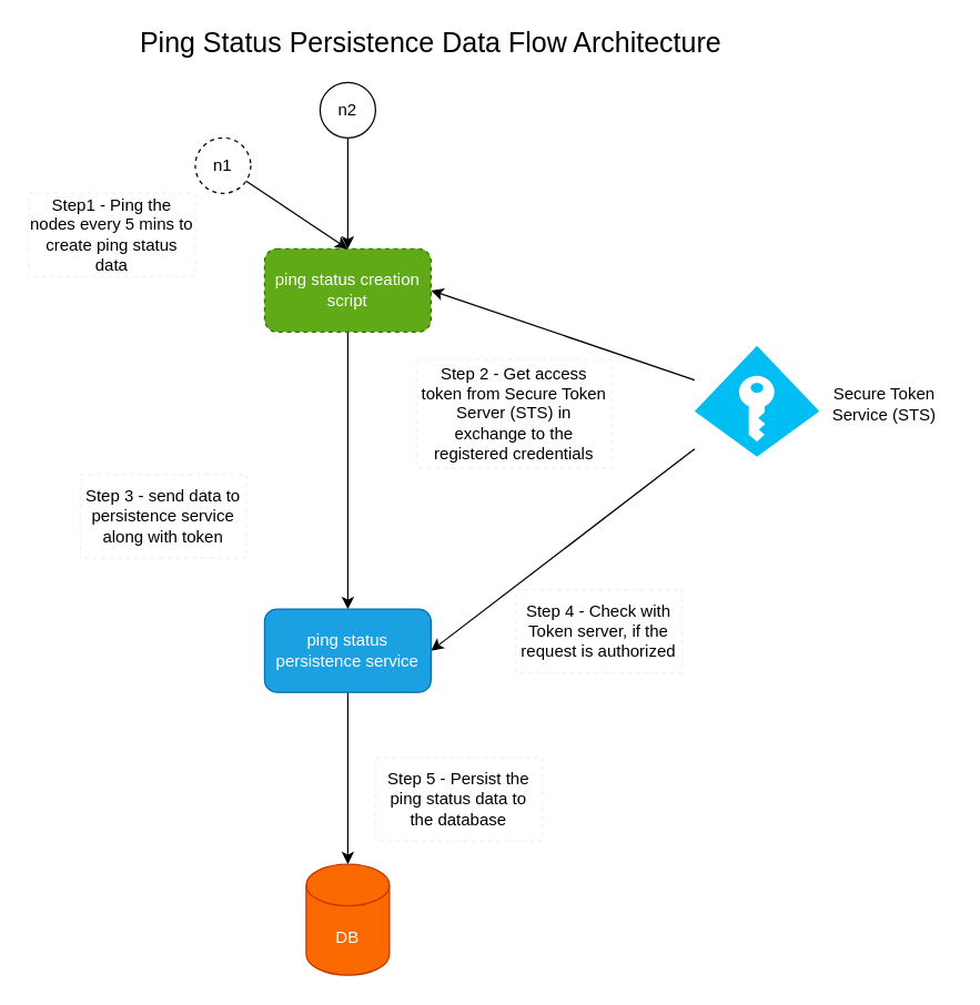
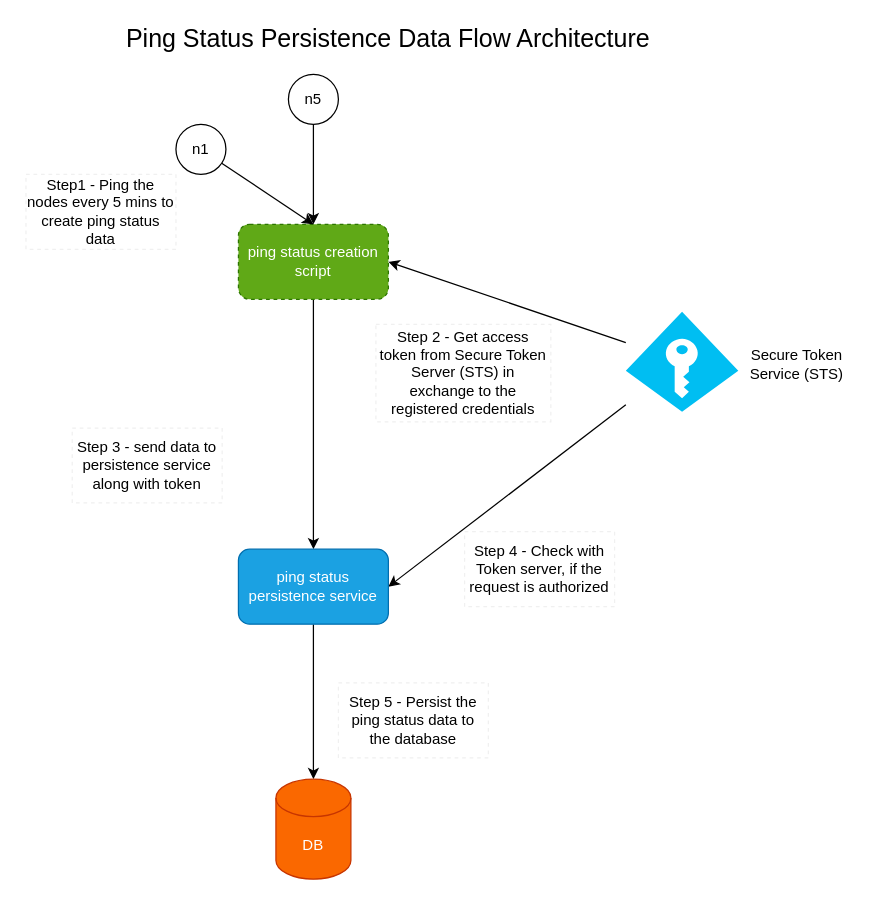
- <mxCell id="7" value="n2" style="ellipse;whiteSpace=wrap;html=1;aspect=fixed;" parent="1" vertex="1"><mxGeometry x="230" y="59" width="40" height="40" as="geometry" /></mxCell>
+ <mxCell id="7" value="n5" style="ellipse;whiteSpace=wrap;html=1;aspect=fixed;" parent="1" vertex="1"><mxGeometry x="230" y="59" width="40" height="40" as="geometry" /></mxCell>
- <mxCell id="5" value="n1" style="ellipse;whiteSpace=wrap;html=1;aspect=fixed;dashed=1;" parent="1" vertex="1"><mxGeometry x="140" y="99" width="40" height="40" as="geometry" /></mxCell>
+ <mxCell id="5" value="n1" style="ellipse;whiteSpace=wrap;html=1;aspect=fixed;" parent="1" vertex="1"><mxGeometry x="140" y="99" width="40" height="40" as="geometry" /></mxCell>
